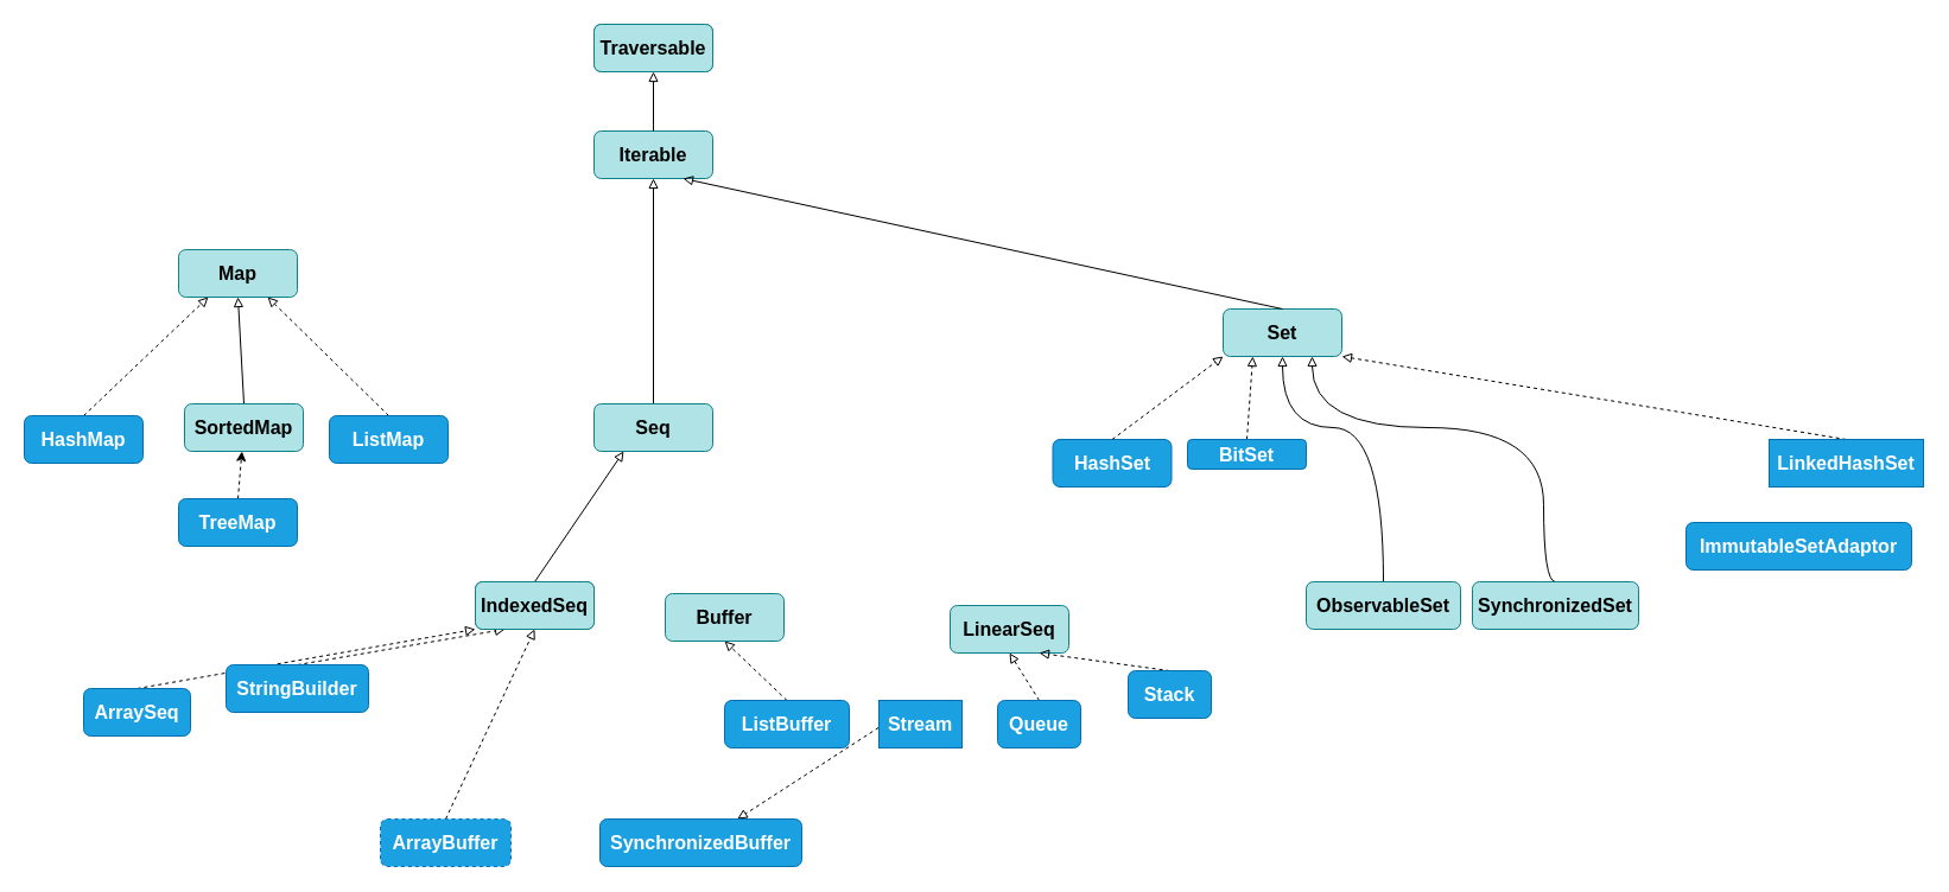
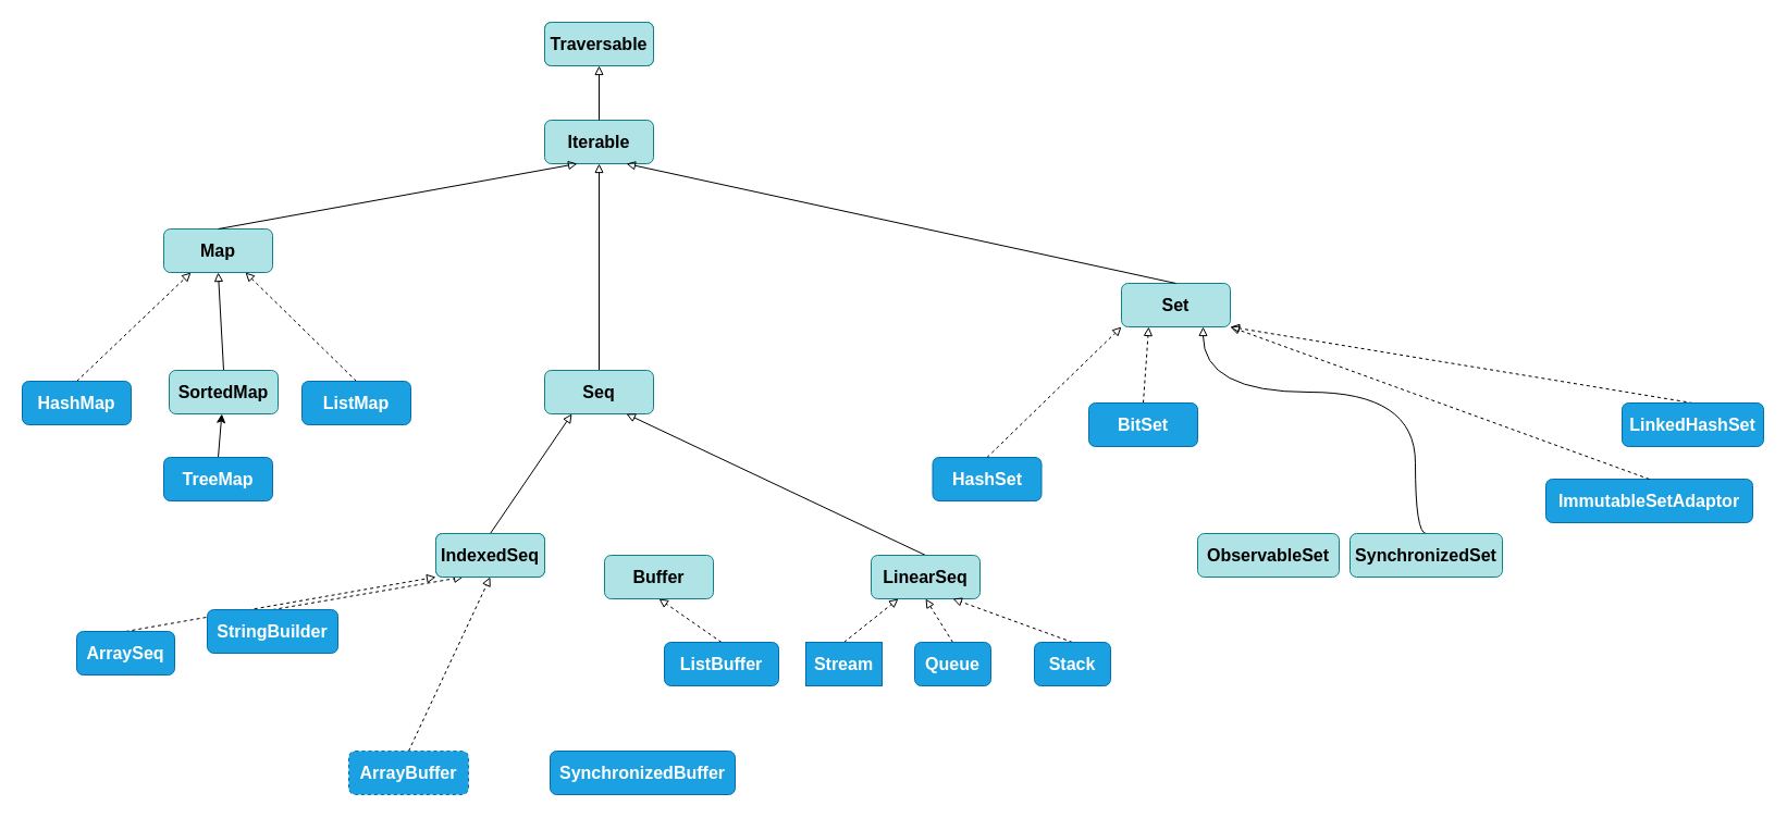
+ <mxCell id="7" value="" style="endArrow=block;html=1;entryX=0.3;entryY=1;entryDx=0;entryDy=0;exitX=0.5;exitY=0;exitDx=0;exitDy=0;endFill=0;fontStyle=1;entryPerimeter=0;" parent="1" source="5" target="3" edge="1"><mxGeometry width="50" height="50" relative="1" as="geometry"><mxPoint x="420" y="210" as="sourcePoint" /><mxPoint x="535" y="160" as="targetPoint" /></mxGeometry></mxCell>
+ <mxCell id="50" style="edgeStyle=none;rounded=1;orthogonalLoop=1;jettySize=auto;html=1;exitX=0.5;exitY=0;exitDx=0;exitDy=0;entryX=1;entryY=1;entryDx=0;entryDy=0;dashed=1;endFill=0;endArrow=block;fontStyle=1;" edge="1" parent="1" source="49" target="4"><mxGeometry relative="1" as="geometry"><mxPoint x="1430" y="410" as="sourcePoint" /><mxPoint x="1140" y="310" as="targetPoint" /></mxGeometry></mxCell>
- <mxCell id="10" style="rounded=1;orthogonalLoop=1;jettySize=auto;html=1;exitX=0.5;exitY=0;exitDx=0;exitDy=0;entryX=0.5;entryY=1;entryDx=0;entryDy=0;endFill=0;endArrow=block;fontStyle=1;edgeStyle=orthogonalEdgeStyle;curved=1;" parent="1" source="11" target="4" edge="1"><mxGeometry relative="1" as="geometry"><Array as="points"><mxPoint x="1165" y="360" /><mxPoint x="1080" y="360" /></Array></mxGeometry></mxCell>
- <mxCell id="13" value="BitSet" style="rounded=1;whiteSpace=wrap;html=1;fillColor=#1ba1e2;strokeColor=#006EAF;fontColor=#ffffff;fontSize=16;fontStyle=1" parent="1" vertex="1"><mxGeometry x="1000" y="370" width="100" height="25" as="geometry" /></mxCell>
+ <mxCell id="13" value="BitSet" style="rounded=1;whiteSpace=wrap;html=1;fillColor=#1ba1e2;strokeColor=#006EAF;fontColor=#ffffff;fontSize=16;fontStyle=1" parent="1" vertex="1"><mxGeometry x="1000" y="370" width="100" height="40" as="geometry" /></mxCell>
- <mxCell id="9" value="HashSet" style="rounded=1;whiteSpace=wrap;html=1;fillColor=#1ba1e2;strokeColor=#006EAF;fontColor=#ffffff;fontSize=16;fontStyle=1" parent="1" vertex="1"><mxGeometry x="886.5" y="370" width="100" height="40" as="geometry" /></mxCell>
+ <mxCell id="9" value="HashSet" style="rounded=1;whiteSpace=wrap;html=1;fillColor=#1ba1e2;strokeColor=#006EAF;fontColor=#ffffff;fontSize=16;fontStyle=1" parent="1" vertex="1"><mxGeometry x="856.5" y="420" width="100" height="40" as="geometry" /></mxCell>
- <mxCell id="15" value="LinkedHashSet" style="whiteSpace=wrap;html=1;fillColor=#1ba1e2;strokeColor=#006EAF;fontColor=#ffffff;fontSize=16;fontStyle=1;rounded=0;" parent="1" vertex="1"><mxGeometry x="1490" y="370" width="130" height="40" as="geometry" /></mxCell>
+ <mxCell id="15" value="LinkedHashSet" style="rounded=1;whiteSpace=wrap;html=1;fillColor=#1ba1e2;strokeColor=#006EAF;fontColor=#ffffff;fontSize=16;fontStyle=1" parent="1" vertex="1"><mxGeometry x="1490" y="370" width="130" height="40" as="geometry" /></mxCell>
- <mxCell id="45" style="edgeStyle=none;rounded=0;orthogonalLoop=1;jettySize=auto;html=1;exitX=0.5;exitY=0;exitDx=0;exitDy=0;fontStyle=1;dashed=1;" parent="1" source="46" target="24" edge="1"><mxGeometry relative="1" as="geometry" /></mxCell>
+ <mxCell id="45" style="edgeStyle=none;rounded=0;orthogonalLoop=1;jettySize=auto;html=1;exitX=0.5;exitY=0;exitDx=0;exitDy=0;fontStyle=1" parent="1" source="46" target="24" edge="1"><mxGeometry relative="1" as="geometry" /></mxCell>
+ <mxCell id="29" style="edgeStyle=none;rounded=1;orthogonalLoop=1;jettySize=auto;html=1;exitX=0.5;exitY=0;exitDx=0;exitDy=0;entryX=0.75;entryY=1;entryDx=0;entryDy=0;endFill=0;endArrow=block;fontStyle=1" parent="1" source="30" target="20" edge="1"><mxGeometry relative="1" as="geometry" /></mxCell>
- <mxCell id="51" value="Buffer" style="rounded=1;whiteSpace=wrap;html=1;fillColor=#b0e3e6;strokeColor=#0e8088;fontSize=16;fontStyle=1" vertex="1" parent="1"><mxGeometry x="560" y="500" width="100" height="40" as="geometry" /></mxCell>
+ <mxCell id="51" value="Buffer" style="rounded=1;whiteSpace=wrap;html=1;fillColor=#b0e3e6;strokeColor=#0e8088;fontSize=16;fontStyle=1" vertex="1" parent="1"><mxGeometry x="555" y="510" width="100" height="40" as="geometry" /></mxCell>
- <mxCell id="44" value="Stack" style="rounded=1;whiteSpace=wrap;html=1;fillColor=#1ba1e2;strokeColor=#006EAF;fontColor=#ffffff;fontSize=16;fontStyle=1" parent="1" vertex="1"><mxGeometry x="950" y="565" width="70" height="40" as="geometry" /></mxCell>
+ <mxCell id="44" value="Stack" style="rounded=1;whiteSpace=wrap;html=1;fillColor=#1ba1e2;strokeColor=#006EAF;fontColor=#ffffff;fontSize=16;fontStyle=1" parent="1" vertex="1"><mxGeometry x="950" y="590" width="70" height="40" as="geometry" /></mxCell>
- <mxCell id="39" style="edgeStyle=none;rounded=1;orthogonalLoop=1;jettySize=auto;html=1;exitX=0.5;exitY=0;exitDx=0;exitDy=0;dashed=1;endFill=0;endArrow=block;fontStyle=1;" parent="1" source="40" target="52" edge="1"><mxGeometry relative="1" as="geometry" /></mxCell>
+ <mxCell id="39" style="edgeStyle=none;rounded=1;orthogonalLoop=1;jettySize=auto;html=1;exitX=0.5;exitY=0;exitDx=0;exitDy=0;entryX=0.25;entryY=1;entryDx=0;entryDy=0;dashed=1;endFill=0;endArrow=block;fontStyle=1" parent="1" source="40" target="30" edge="1"><mxGeometry relative="1" as="geometry" /></mxCell>
